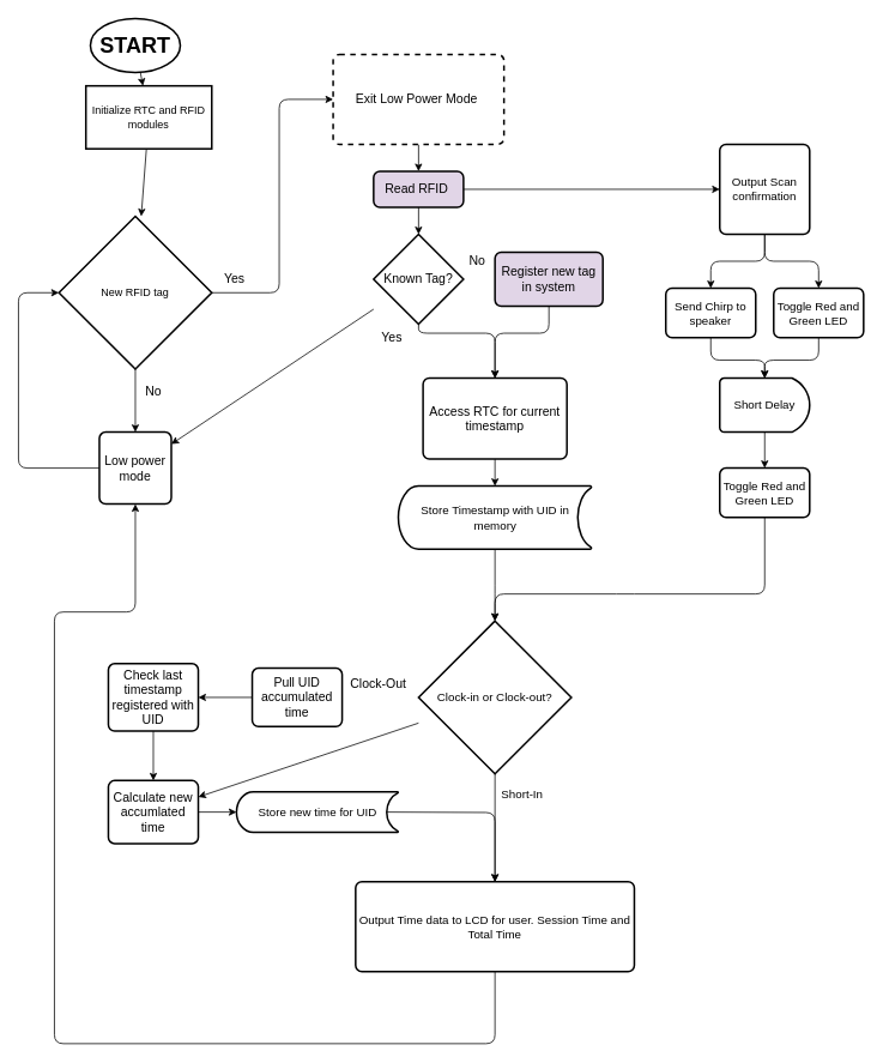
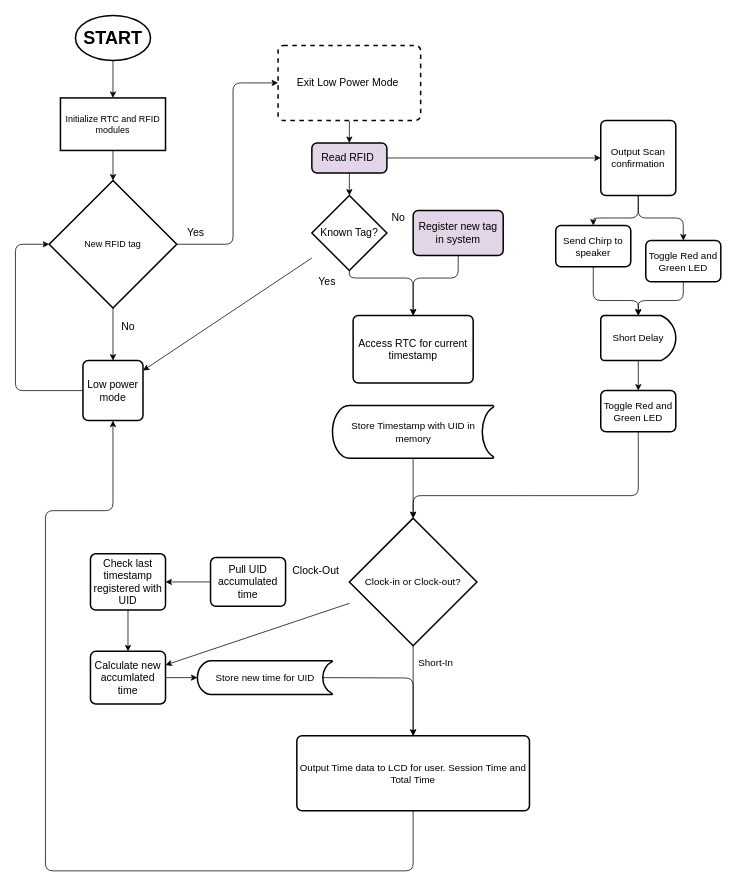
- <mxCell id="8" value="Initialize RTC and RFID modules" style="rounded=1;whiteSpace=wrap;html=1;absoluteArcSize=1;arcSize=0;strokeWidth=2;" parent="1" vertex="1"><mxGeometry x="95" y="95" width="140" height="70" as="geometry" /></mxCell>
+ <mxCell id="8" value="Initialize RTC and RFID modules" style="rounded=1;whiteSpace=wrap;html=1;absoluteArcSize=1;arcSize=0;strokeWidth=2;" parent="1" vertex="1"><mxGeometry x="80" y="130" width="140" height="70" as="geometry" /></mxCell>
- <mxCell id="35" value="Send Chirp to speaker" style="rounded=1;whiteSpace=wrap;html=1;absoluteArcSize=1;arcSize=14;strokeWidth=2;fontSize=13;" parent="1" vertex="1"><mxGeometry x="740" y="320" width="100" height="55" as="geometry" /></mxCell>
+ <mxCell id="35" value="Send Chirp to speaker" style="rounded=1;whiteSpace=wrap;html=1;absoluteArcSize=1;arcSize=14;strokeWidth=2;fontSize=13;" parent="1" vertex="1"><mxGeometry x="740" y="300" width="100" height="55" as="geometry" /></mxCell>
- <mxCell id="23" value="" style="edgeStyle=none;html=1;fontSize=14;" parent="1" source="24" target="28" edge="1"><mxGeometry relative="1" as="geometry" /></mxCell>
